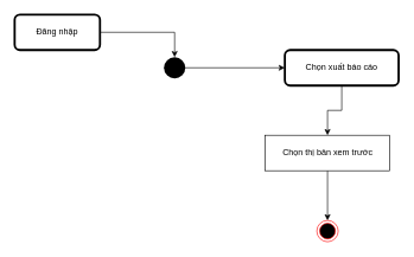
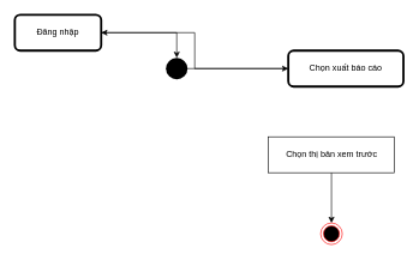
- <mxCell id="4" style="edgeStyle=orthogonalEdgeStyle;rounded=0;orthogonalLoop=1;jettySize=auto;html=1;entryX=0.5;entryY=0;entryDx=0;entryDy=0;" edge="1" parent="1" source="5" target="7"><mxGeometry relative="1" as="geometry" /></mxCell>
+ <mxCell id="4" style="edgeStyle=orthogonalEdgeStyle;rounded=0;orthogonalLoop=1;jettySize=auto;html=1;" edge="1" parent="1" source="5" target="10"><mxGeometry relative="1" as="geometry" /></mxCell>
